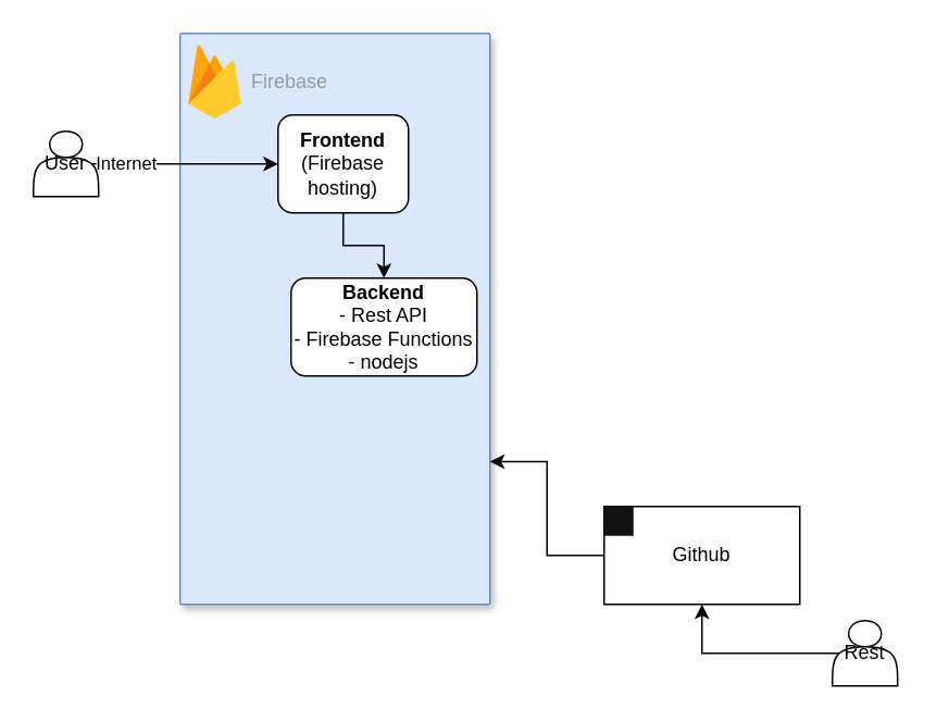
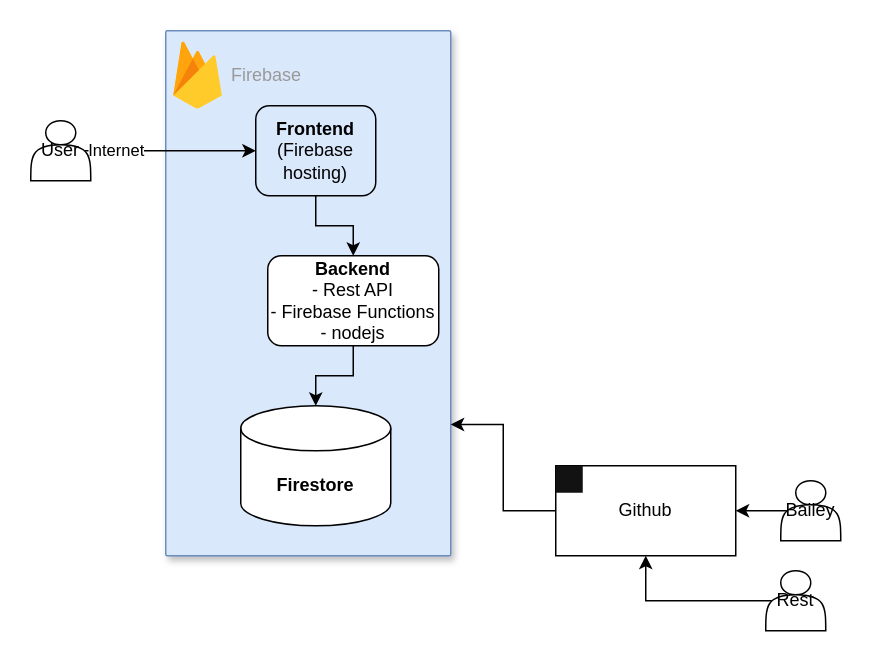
- <mxCell id="9" value="&lt;b&gt;Frontend&lt;/b&gt;&lt;div&gt;(Firebase hosting)&lt;/div&gt;" style="rounded=1;whiteSpace=wrap;html=1;" vertex="1" parent="1"><mxGeometry x="170" y="70" width="80" height="60" as="geometry" /></mxCell>
+ <mxCell id="9" value="&lt;b&gt;Frontend&lt;/b&gt;&lt;div&gt;(Firebase hosting)&lt;/div&gt;" style="rounded=1;whiteSpace=wrap;html=1;fillColor=#dae8fc;" vertex="1" parent="1"><mxGeometry x="170" y="70" width="80" height="60" as="geometry" /></mxCell>
+ <mxCell id="11" style="edgeStyle=orthogonalEdgeStyle;rounded=0;orthogonalLoop=1;jettySize=auto;html=1;exitX=0.5;exitY=1;exitDx=0;exitDy=0;entryX=0.5;entryY=0;entryDx=0;entryDy=0;entryPerimeter=0;" edge="1" parent="1" source="4" target="10"><mxGeometry relative="1" as="geometry" /></mxCell>
+ <mxCell id="10" value="&lt;b&gt;Firestore&lt;/b&gt;" style="shape=cylinder3;whiteSpace=wrap;html=1;boundedLbl=1;backgroundOutline=1;size=15;" vertex="1" parent="1"><mxGeometry x="160" y="270" width="100" height="80" as="geometry" /></mxCell>
+ <mxCell id="16" style="edgeStyle=orthogonalEdgeStyle;rounded=0;orthogonalLoop=1;jettySize=auto;html=1;exitX=0.1;exitY=0.5;exitDx=0;exitDy=0;exitPerimeter=0;entryX=1;entryY=0.5;entryDx=0;entryDy=0;" edge="1" parent="1" source="17" target="13"><mxGeometry relative="1" as="geometry" /></mxCell>
+ <mxCell id="17" value="Bailey" style="shape=actor;whiteSpace=wrap;html=1;" vertex="1" parent="1"><mxGeometry x="520" y="320" width="40" height="40" as="geometry" /></mxCell>
